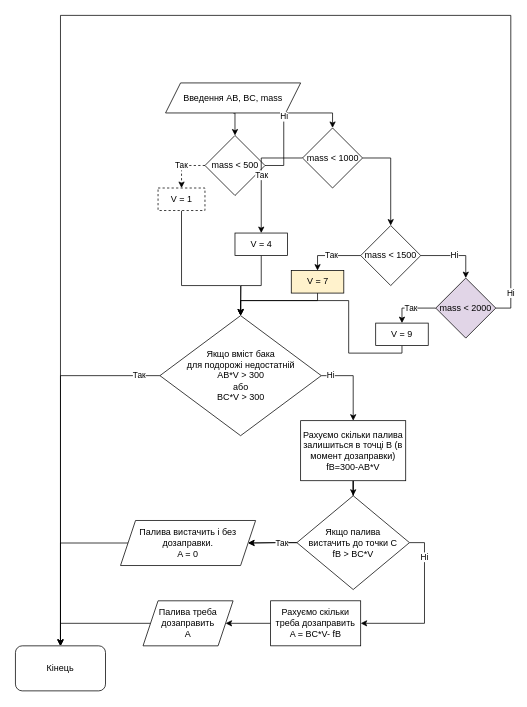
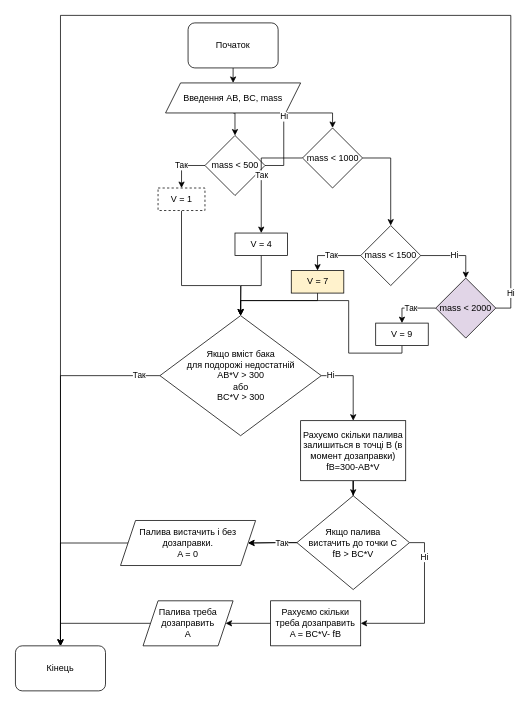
+ <mxCell id="3" value="Початок" style="rounded=1;whiteSpace=wrap;html=1;" vertex="1" parent="1"><mxGeometry x="250" y="30" width="120" height="60" as="geometry" /></mxCell>
+ <mxCell id="2" style="edgeStyle=orthogonalEdgeStyle;rounded=0;orthogonalLoop=1;jettySize=auto;html=1;exitX=0.5;exitY=1;exitDx=0;exitDy=0;entryX=0.5;entryY=0;entryDx=0;entryDy=0;" edge="1" parent="1" source="3" target="5"><mxGeometry relative="1" as="geometry" /></mxCell>
- <mxCell id="22" value="Так" style="edgeStyle=orthogonalEdgeStyle;rounded=0;orthogonalLoop=1;jettySize=auto;html=1;exitX=0;exitY=0.5;exitDx=0;exitDy=0;dashed=1;" edge="1" parent="1" source="24" target="26"><mxGeometry relative="1" as="geometry"><mxPoint x="232.5" y="260" as="targetPoint" /></mxGeometry></mxCell>
+ <mxCell id="22" value="Так" style="edgeStyle=orthogonalEdgeStyle;rounded=0;orthogonalLoop=1;jettySize=auto;html=1;exitX=0;exitY=0.5;exitDx=0;exitDy=0;" edge="1" parent="1" source="24" target="26"><mxGeometry relative="1" as="geometry"><mxPoint x="232.5" y="260" as="targetPoint" /></mxGeometry></mxCell>
